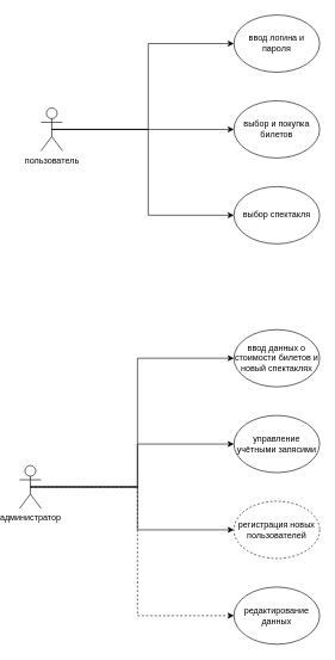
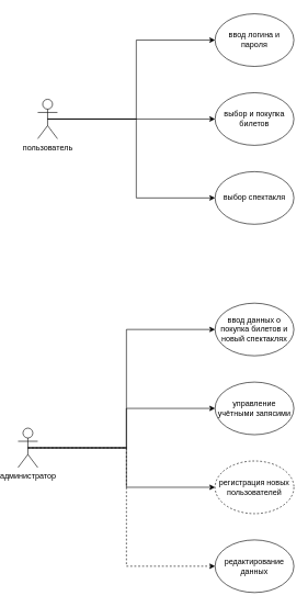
- <mxCell id="13" value="ввод данных о стоимости билетов и новый спектаклях" style="ellipse;whiteSpace=wrap;html=1;" vertex="1" parent="1"><mxGeometry x="320" y="460" width="120" height="80" as="geometry" /></mxCell>
+ <mxCell id="13" value="ввод данных о покупка билетов и новый спектаклях" style="ellipse;whiteSpace=wrap;html=1;" vertex="1" parent="1"><mxGeometry x="320" y="460" width="120" height="80" as="geometry" /></mxCell>
